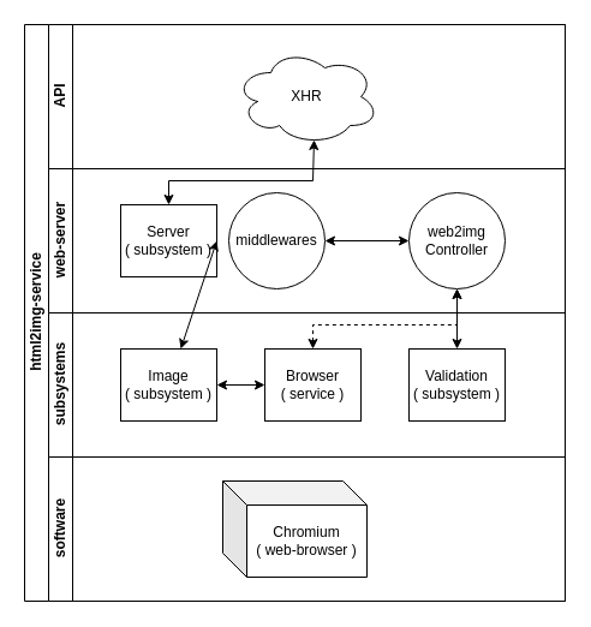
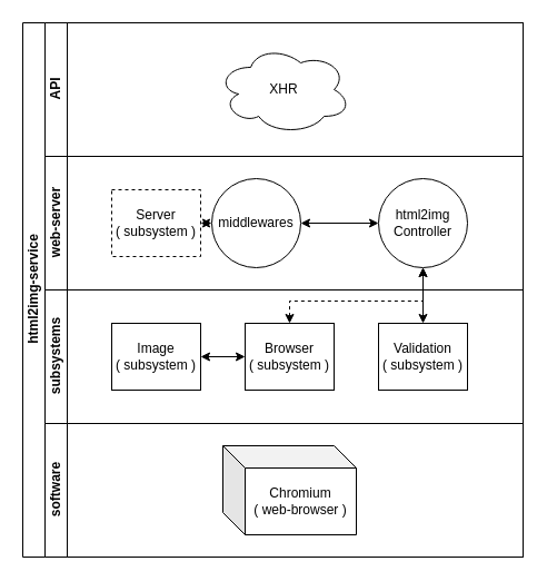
- <mxCell id="20" value="" style="endArrow=classic;startArrow=classic;html=1;rounded=0;entryX=0.55;entryY=0.95;entryDx=0;entryDy=0;entryPerimeter=0;exitX=0.5;exitY=0;exitDx=0;exitDy=0;" edge="1" parent="2" source="8" target="6"><mxGeometry width="50" height="50" relative="1" as="geometry"><mxPoint x="120" y="120" as="sourcePoint" /><mxPoint x="170" y="70" as="targetPoint" /><Array as="points"><mxPoint x="120" y="130" /><mxPoint x="240" y="130" /></Array></mxGeometry></mxCell>
- <mxCell id="8" value="&lt;div&gt;Server&lt;/div&gt;&lt;div&gt;( subsystem )&lt;br&gt;&lt;/div&gt;" style="rounded=0;whiteSpace=wrap;html=1;fontFamily=Helvetica;fontSize=12;fontColor=#000000;align=center;glass=0;shadow=0;gradientColor=none;spacing=2;" vertex="1" parent="7"><mxGeometry x="60" y="30" width="80" height="60" as="geometry" /></mxCell>
+ <mxCell id="8" value="&lt;div&gt;Server&lt;/div&gt;&lt;div&gt;( subsystem )&lt;br&gt;&lt;/div&gt;" style="rounded=0;whiteSpace=wrap;html=1;fontFamily=Helvetica;fontSize=12;fontColor=#000000;align=center;glass=0;shadow=0;gradientColor=none;spacing=2;dashed=1;" vertex="1" parent="7"><mxGeometry x="60" y="30" width="80" height="60" as="geometry" /></mxCell>
- <mxCell id="9" value="&lt;div&gt;web2img&lt;/div&gt;&lt;div&gt;Controller&lt;br&gt;&lt;/div&gt;" style="ellipse;whiteSpace=wrap;html=1;aspect=fixed;rounded=0;" vertex="1" parent="7"><mxGeometry x="300" y="20" width="80" height="80" as="geometry" /></mxCell>
+ <mxCell id="9" value="&lt;div&gt;html2img&lt;/div&gt;&lt;div&gt;Controller&lt;br&gt;&lt;/div&gt;" style="ellipse;whiteSpace=wrap;html=1;aspect=fixed;rounded=0;" vertex="1" parent="7"><mxGeometry x="300" y="20" width="80" height="80" as="geometry" /></mxCell>
- <mxCell id="11" value="" style="endArrow=classic;startArrow=classic;html=1;rounded=0;exitX=1;exitY=0.5;exitDx=0;exitDy=0;" edge="1" parent="7" source="8" target="14"><mxGeometry width="50" height="50" relative="1" as="geometry"><mxPoint x="150" y="100" as="sourcePoint" /><mxPoint x="200" y="50" as="targetPoint" /></mxGeometry></mxCell>
+ <mxCell id="11" value="" style="endArrow=classic;startArrow=classic;html=1;rounded=0;entryX=0;entryY=0.5;entryDx=0;entryDy=0;exitX=1;exitY=0.5;exitDx=0;exitDy=0;" edge="1" parent="7" source="8" target="10"><mxGeometry width="50" height="50" relative="1" as="geometry"><mxPoint x="150" y="100" as="sourcePoint" /><mxPoint x="200" y="50" as="targetPoint" /></mxGeometry></mxCell>
- <mxCell id="16" value="&lt;div&gt;Browser&lt;/div&gt;&lt;div&gt;( service )&lt;br&gt;&lt;/div&gt;" style="rounded=0;whiteSpace=wrap;html=1;fontFamily=Helvetica;fontSize=12;fontColor=#000000;align=center;" vertex="1" parent="13"><mxGeometry x="180" y="30" width="80" height="60" as="geometry" /></mxCell>
+ <mxCell id="16" value="&lt;div&gt;Browser&lt;/div&gt;&lt;div&gt;( subsystem )&lt;br&gt;&lt;/div&gt;" style="rounded=0;whiteSpace=wrap;html=1;fontFamily=Helvetica;fontSize=12;fontColor=#000000;align=center;" vertex="1" parent="13"><mxGeometry x="180" y="30" width="80" height="60" as="geometry" /></mxCell>
- <mxCell id="19" value="&lt;div&gt;Chromium&lt;/div&gt;&lt;div&gt;( web-browser )&lt;br&gt;&lt;/div&gt;" style="shape=cube;whiteSpace=wrap;html=1;boundedLbl=1;backgroundOutline=1;darkOpacity=0.05;darkOpacity2=0.1;rounded=0;" vertex="1" parent="18"><mxGeometry x="145" y="20" width="120" height="80" as="geometry" /></mxCell>
+ <mxCell id="19" value="&lt;div&gt;Chromium&lt;/div&gt;&lt;div&gt;( web-browser )&lt;br&gt;&lt;/div&gt;" style="shape=cube;whiteSpace=wrap;html=1;boundedLbl=1;backgroundOutline=1;darkOpacity=0.05;darkOpacity2=0.1;rounded=0;" vertex="1" parent="18"><mxGeometry x="160" y="20" width="120" height="80" as="geometry" /></mxCell>
